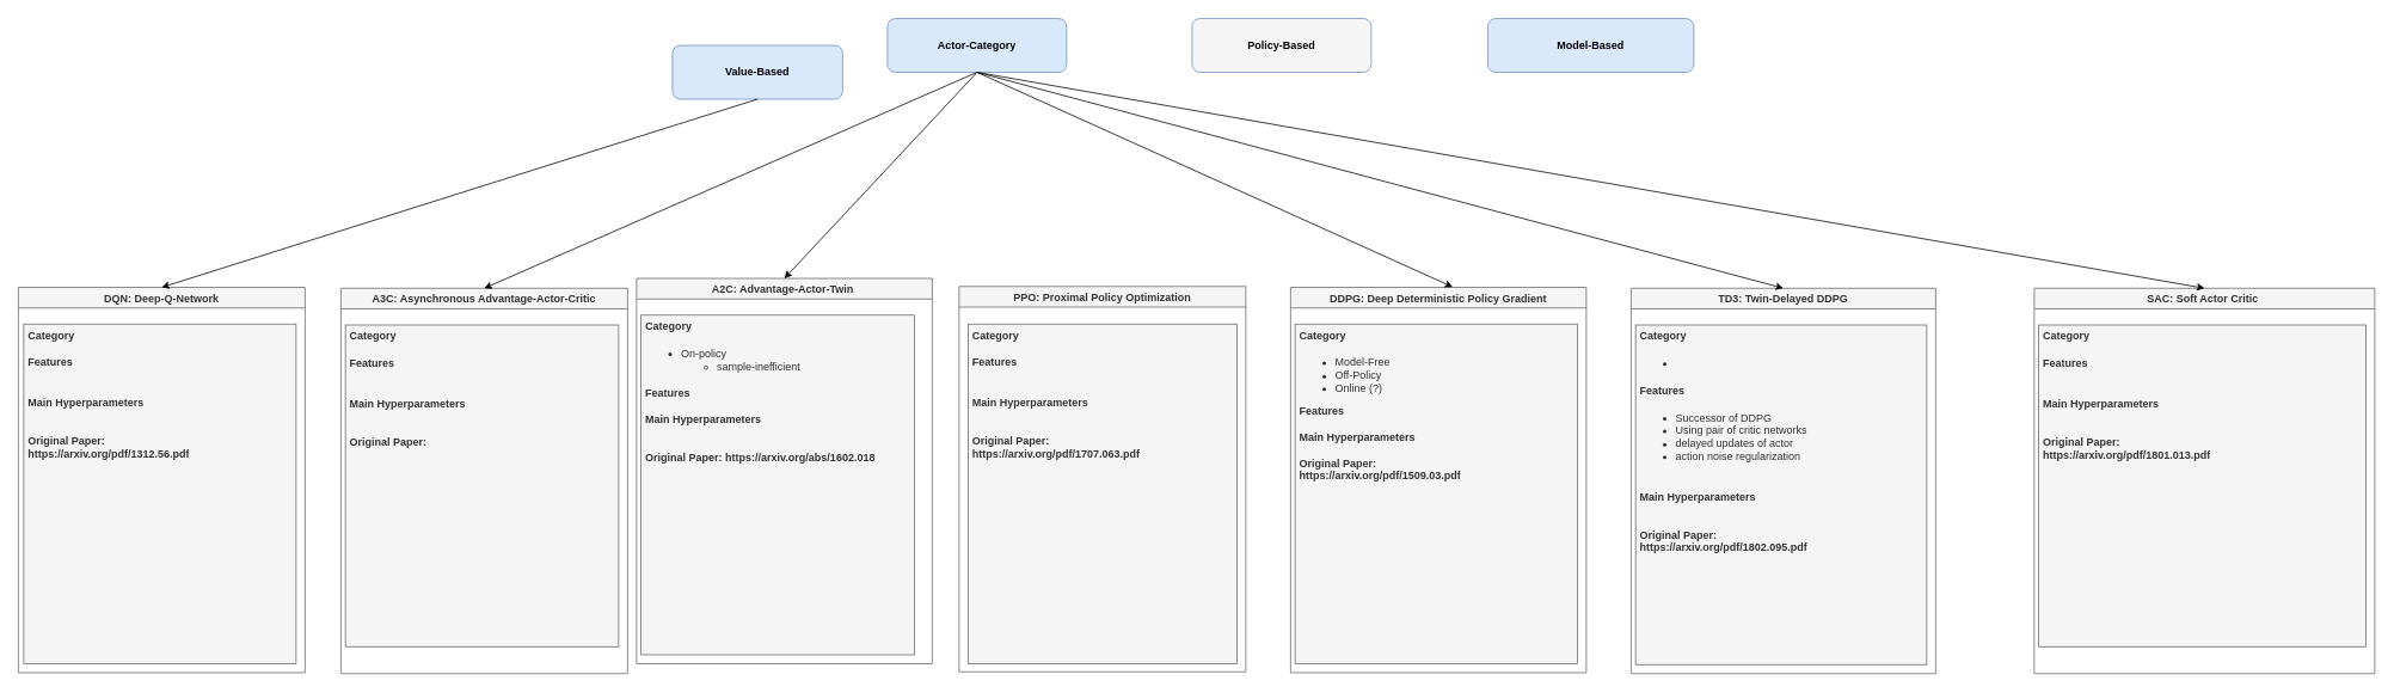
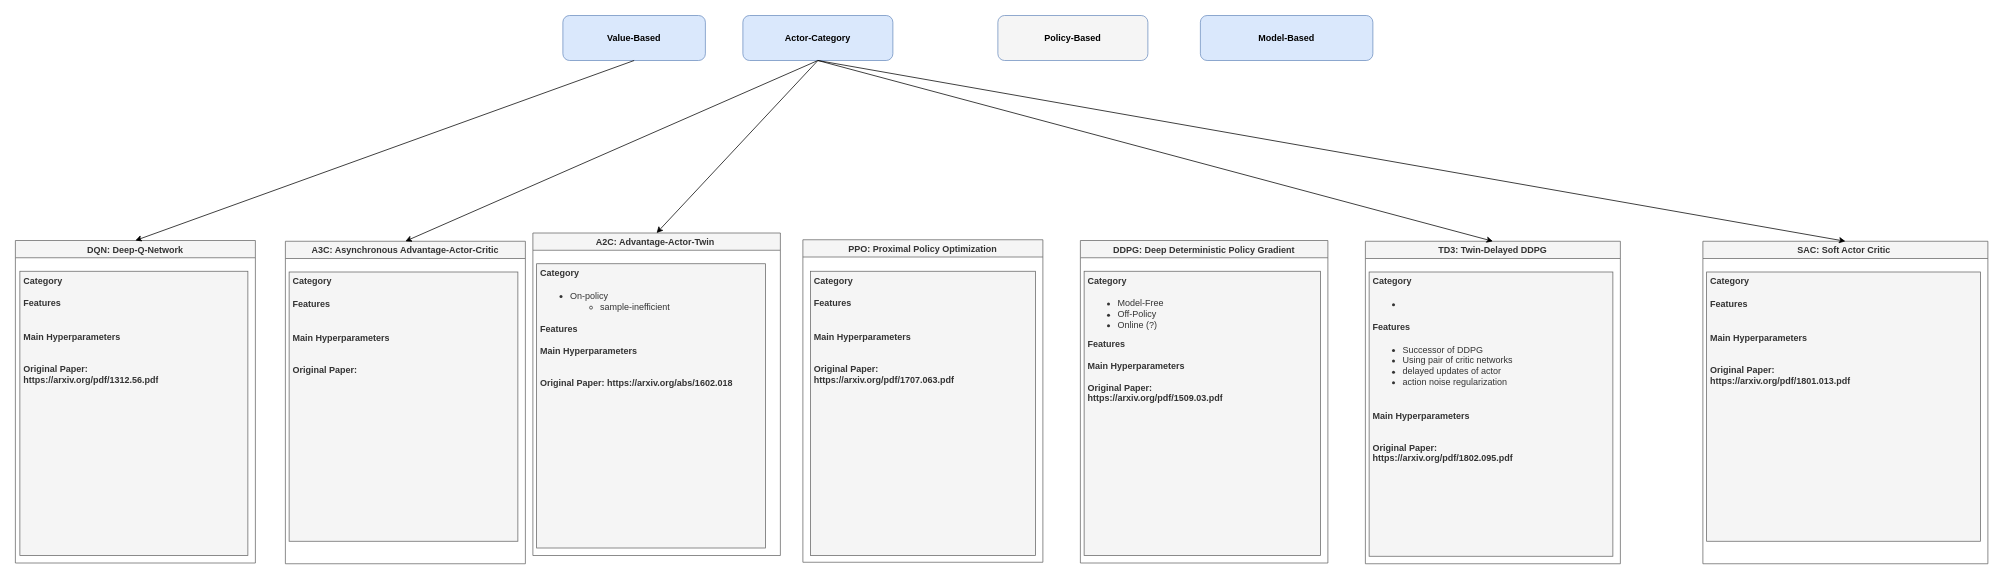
- <mxCell id="3" value="&lt;b&gt;Model-Based&lt;/b&gt;" style="rounded=1;whiteSpace=wrap;html=1;fillColor=#dae8fc;strokeColor=#6c8ebf;" parent="1" vertex="1"><mxGeometry x="1660" y="20" width="230" height="60" as="geometry" /></mxCell>
+ <mxCell id="3" value="&lt;b&gt;Model-Based&lt;/b&gt;" style="rounded=1;whiteSpace=wrap;html=1;fillColor=#dae8fc;strokeColor=#6c8ebf;" parent="1" vertex="1"><mxGeometry x="1600" y="20" width="230" height="60" as="geometry" /></mxCell>
- <mxCell id="4" value="&lt;b&gt;Value-Based&lt;/b&gt;" style="rounded=1;whiteSpace=wrap;html=1;fillColor=#dae8fc;strokeColor=#6c8ebf;" parent="1" vertex="1"><mxGeometry x="750" y="50" width="190" height="60" as="geometry" /></mxCell>
+ <mxCell id="4" value="&lt;b&gt;Value-Based&lt;/b&gt;" style="rounded=1;whiteSpace=wrap;html=1;fillColor=#dae8fc;strokeColor=#6c8ebf;" parent="1" vertex="1"><mxGeometry x="750" y="20" width="190" height="60" as="geometry" /></mxCell>
- <mxCell id="24" value="" style="endArrow=classic;html=1;rounded=0;fontColor=#000000;exitX=0.5;exitY=1;exitDx=0;exitDy=0;entryX=0.548;entryY=-0.001;entryDx=0;entryDy=0;entryPerimeter=0;" parent="1" source="19" target="11" edge="1"><mxGeometry width="50" height="50" relative="1" as="geometry"><mxPoint x="1270" y="350" as="sourcePoint" /><mxPoint x="1320" y="300" as="targetPoint" /></mxGeometry></mxCell>
